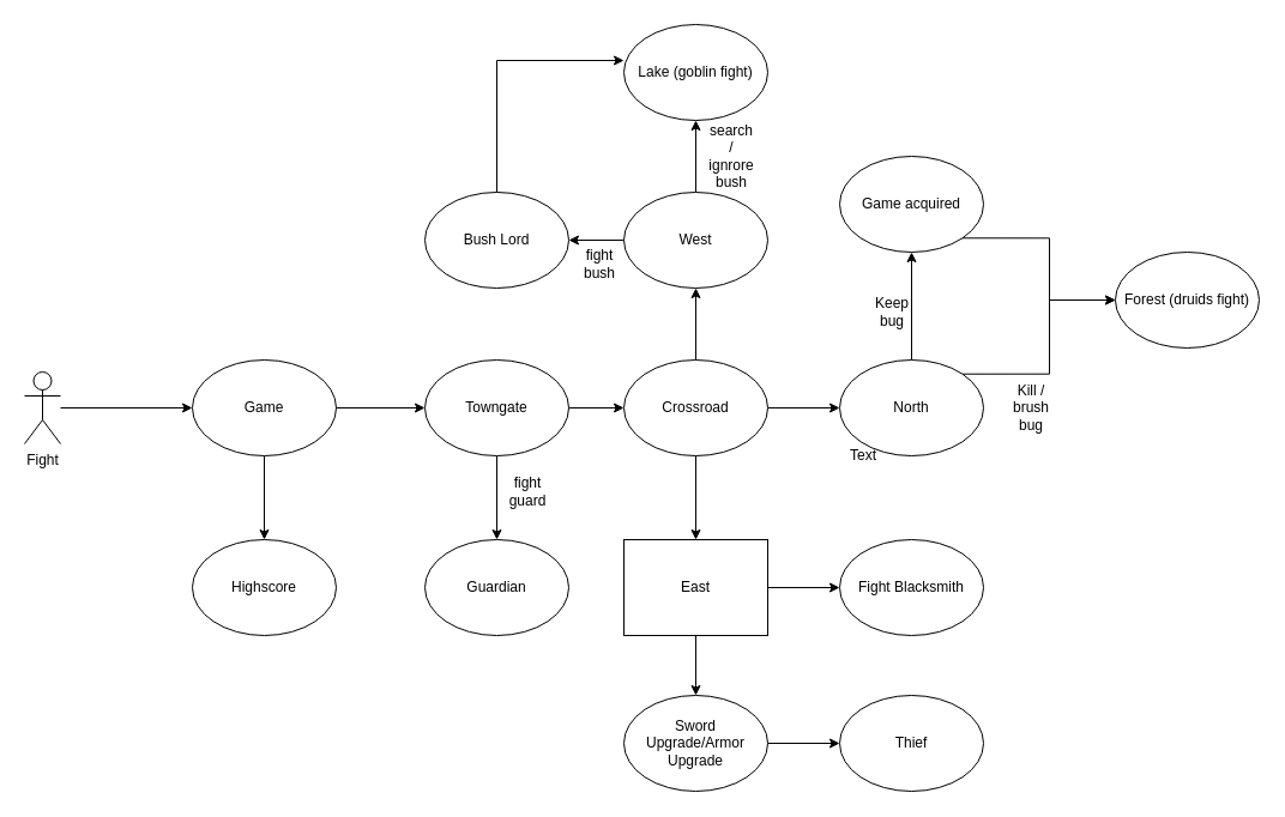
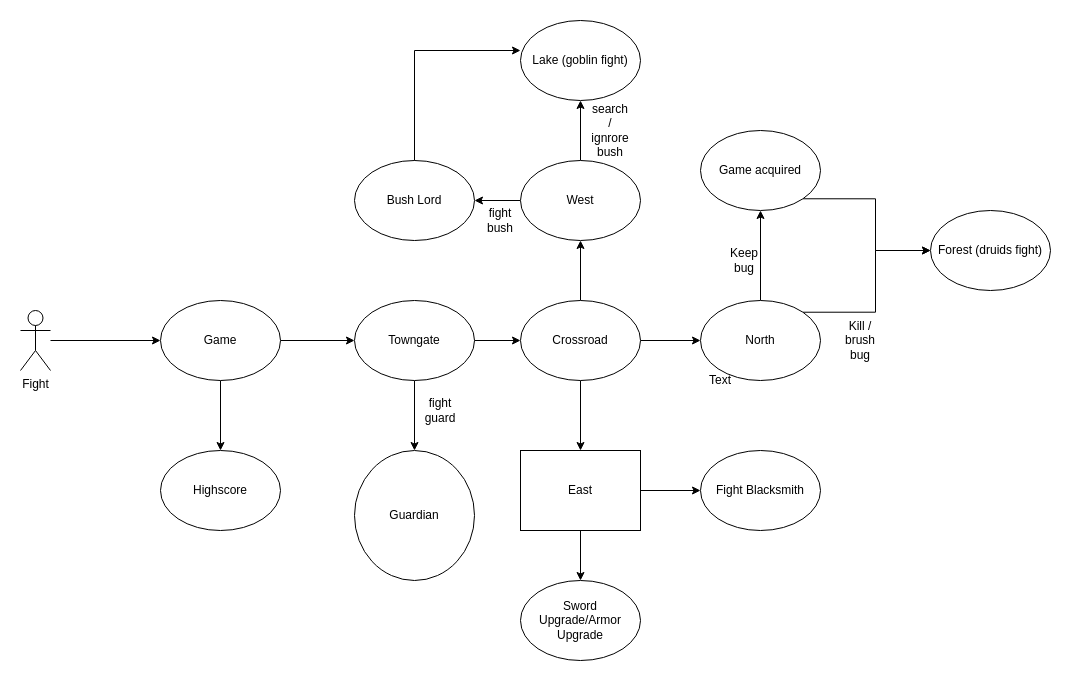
- <mxCell id="11" value="Guardian" style="ellipse;whiteSpace=wrap;html=1;" vertex="1" parent="1"><mxGeometry x="354" y="450" width="120" height="80" as="geometry" /></mxCell>
+ <mxCell id="11" value="Guardian" style="ellipse;whiteSpace=wrap;html=1;" vertex="1" parent="1"><mxGeometry x="354" y="450" width="120" height="130" as="geometry" /></mxCell>
- <mxCell id="28" value="" style="edgeStyle=orthogonalEdgeStyle;rounded=0;orthogonalLoop=1;jettySize=auto;html=1;" edge="1" parent="1" source="29" target="31"><mxGeometry relative="1" as="geometry" /></mxCell>
- <mxCell id="31" value="Thief" style="ellipse;whiteSpace=wrap;html=1;" vertex="1" parent="1"><mxGeometry x="700" y="580" width="120" height="80" as="geometry" /></mxCell>
